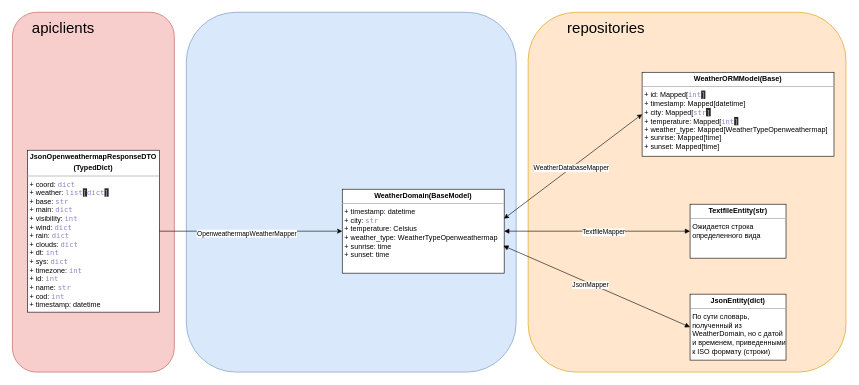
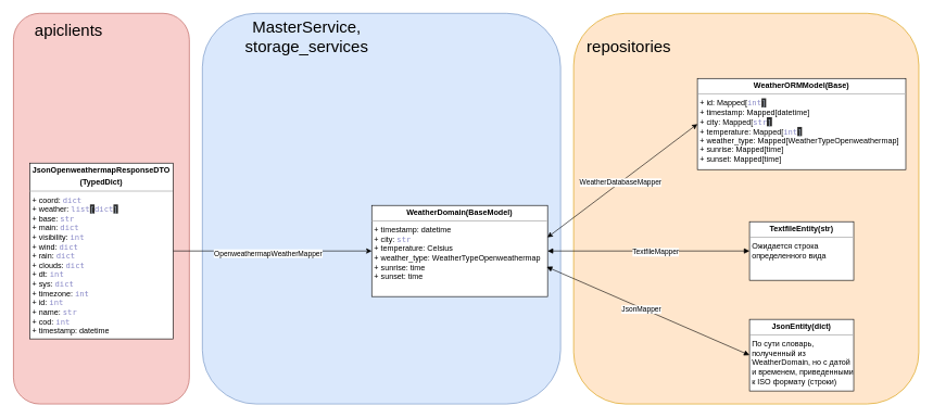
- <mxCell id="20" value="&lt;font style=&quot;font-size: 25px;&quot;&gt;repositories&lt;/font&gt;" style="text;html=1;strokeColor=none;fillColor=none;align=center;verticalAlign=middle;whiteSpace=wrap;rounded=0;" vertex="1" parent="1"><mxGeometry x="940" y="20" width="140" height="50" as="geometry" /></mxCell>
+ <mxCell id="20" value="&lt;font style=&quot;font-size: 25px;&quot;&gt;repositories&lt;/font&gt;" style="text;html=1;strokeColor=none;fillColor=none;align=center;verticalAlign=middle;whiteSpace=wrap;rounded=0;" vertex="1" parent="1"><mxGeometry x="895" y="45" width="140" height="50" as="geometry" /></mxCell>
+ <mxCell id="19" value="&lt;font style=&quot;font-size: 25px;&quot;&gt;MasterService,&lt;br&gt;storage_services&lt;br&gt;&lt;/font&gt;" style="text;html=1;strokeColor=none;fillColor=none;align=center;verticalAlign=middle;whiteSpace=wrap;rounded=0;" vertex="1" parent="1"><mxGeometry x="380" y="30" width="181" height="50" as="geometry" /></mxCell>
